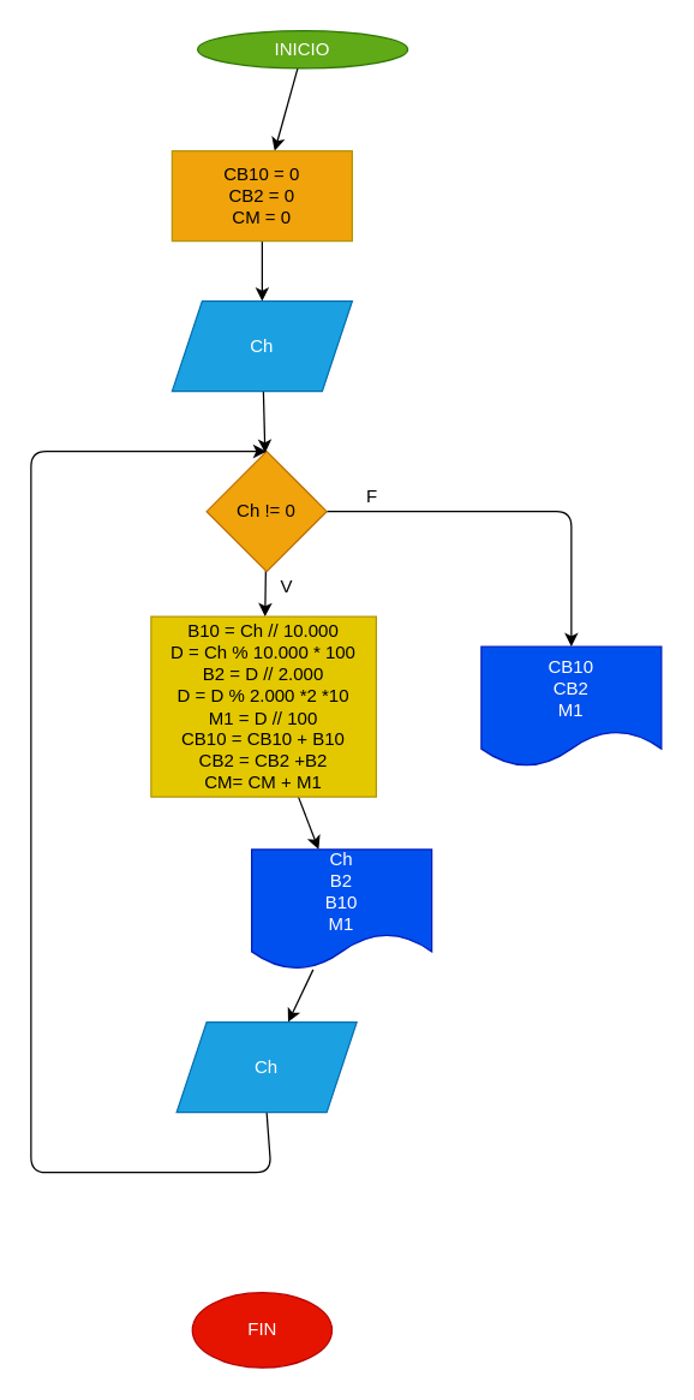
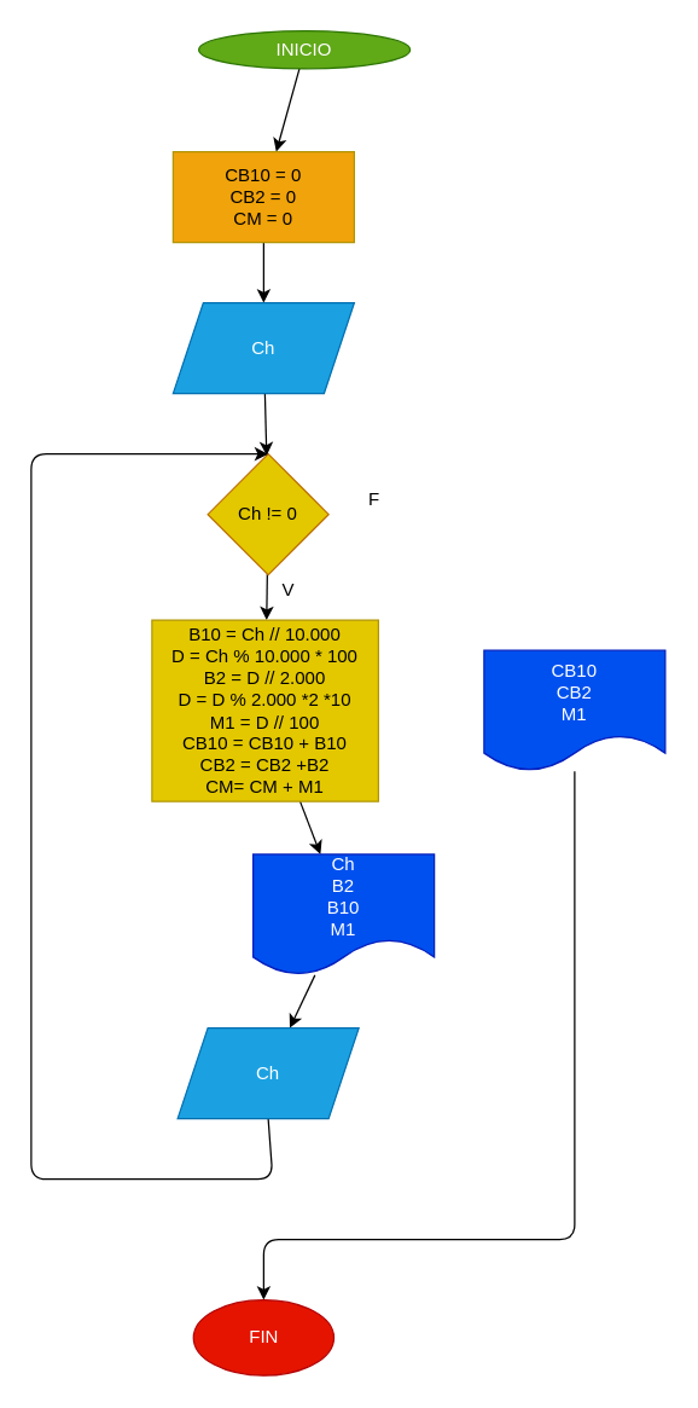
- <mxCell id="11" value="Ch != 0" style="rhombus;whiteSpace=wrap;html=1;fillColor=#f0a30a;strokeColor=#BD7000;fontColor=#000000;" vertex="1" parent="1"><mxGeometry x="137" y="300" width="80" height="80" as="geometry" /></mxCell>
+ <mxCell id="11" value="Ch != 0" style="rhombus;whiteSpace=wrap;html=1;fillColor=#e3c800;strokeColor=#BD7000;fontColor=#000000;" vertex="1" parent="1"><mxGeometry x="137" y="300" width="80" height="80" as="geometry" /></mxCell>
- <mxCell id="10" value="" style="edgeStyle=none;html=1;" edge="1" parent="1" source="11" target="19"><mxGeometry relative="1" as="geometry"><Array as="points"><mxPoint x="380" y="340" /></Array></mxGeometry></mxCell>
+ <mxCell id="18" value="" style="edgeStyle=none;html=1;" edge="1" parent="1" source="19" target="20"><mxGeometry relative="1" as="geometry"><Array as="points"><mxPoint x="380" y="820" /><mxPoint x="174" y="820" /></Array></mxGeometry></mxCell>
